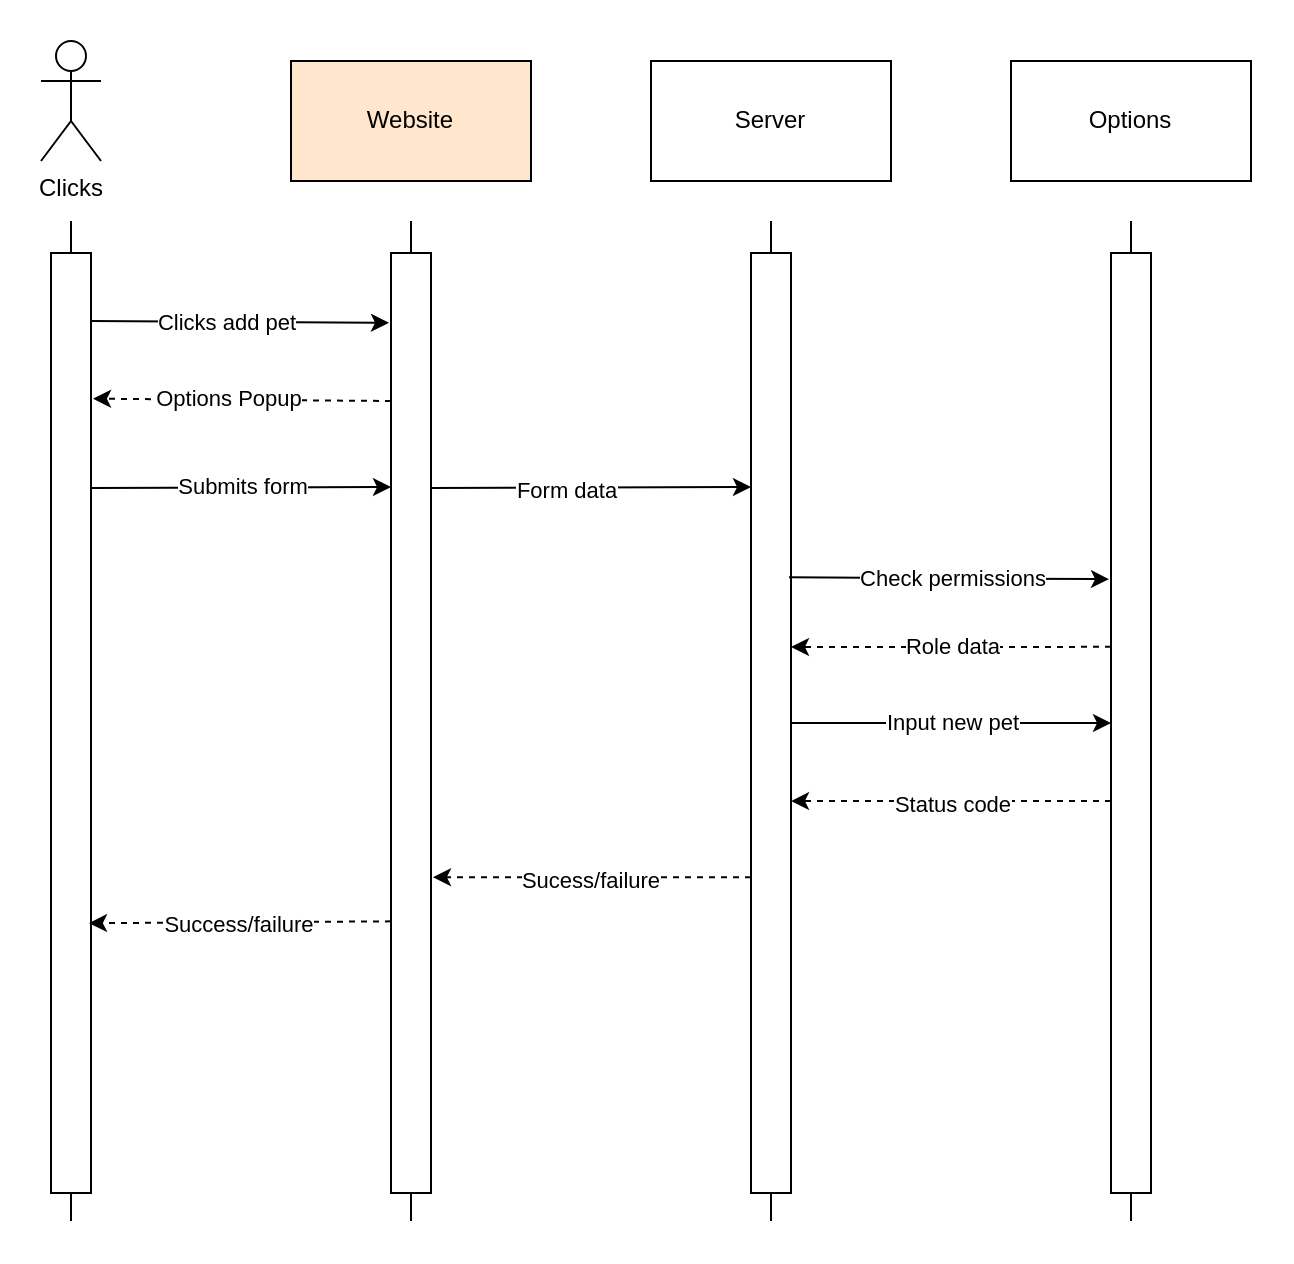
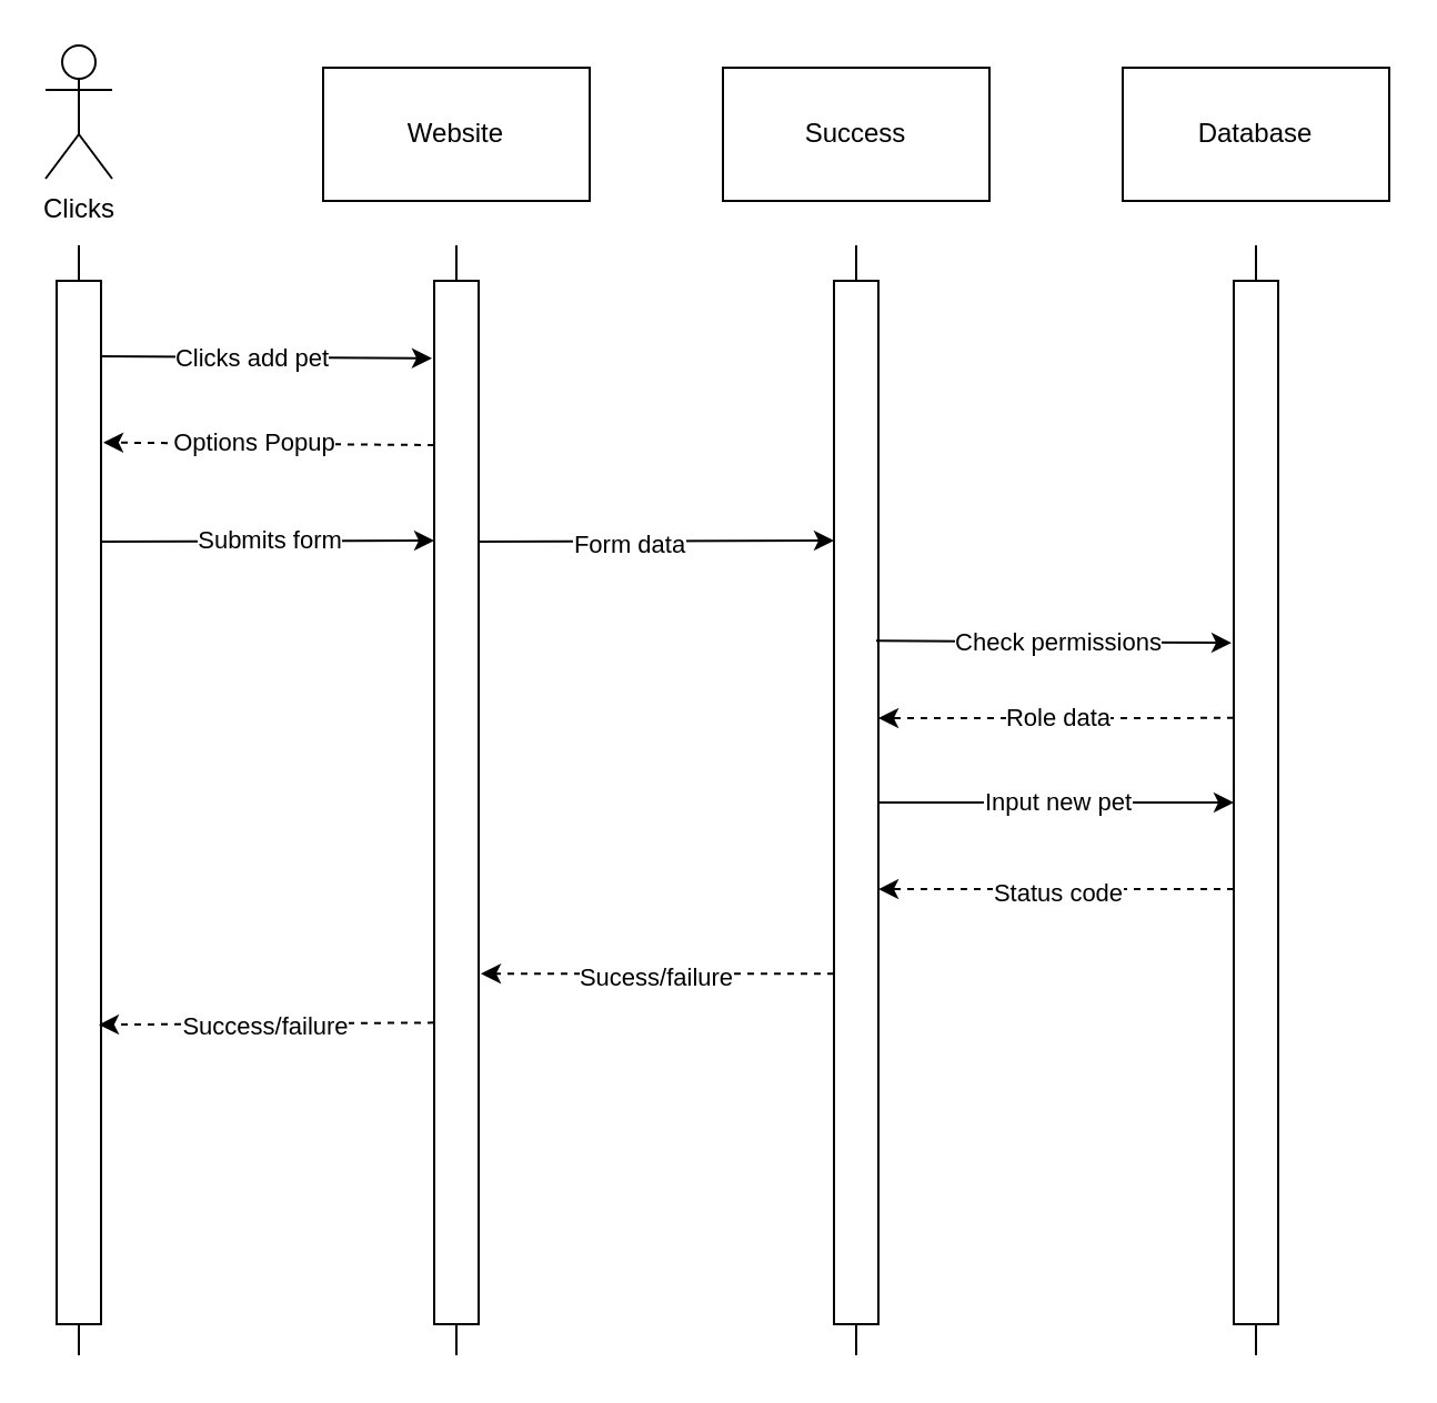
- <mxCell id="12" value="Website" style="rounded=0;whiteSpace=wrap;html=1;fillColor=#ffe6cc;" parent="6" vertex="1"><mxGeometry width="120" height="60" as="geometry" /></mxCell>
+ <mxCell id="12" value="Website" style="rounded=0;whiteSpace=wrap;html=1;" parent="6" vertex="1"><mxGeometry width="120" height="60" as="geometry" /></mxCell>
- <mxCell id="17" value="Server" style="rounded=0;whiteSpace=wrap;html=1;" parent="13" vertex="1"><mxGeometry width="120" height="60" as="geometry" /></mxCell>
+ <mxCell id="17" value="Success" style="rounded=0;whiteSpace=wrap;html=1;" parent="13" vertex="1"><mxGeometry width="120" height="60" as="geometry" /></mxCell>
- <mxCell id="22" value="Options" style="rounded=0;whiteSpace=wrap;html=1;" parent="18" vertex="1"><mxGeometry width="120" height="60" as="geometry" /></mxCell>
+ <mxCell id="22" value="Database" style="rounded=0;whiteSpace=wrap;html=1;" parent="18" vertex="1"><mxGeometry width="120" height="60" as="geometry" /></mxCell>
